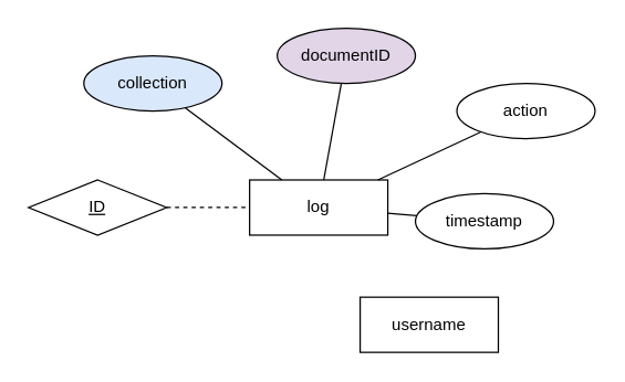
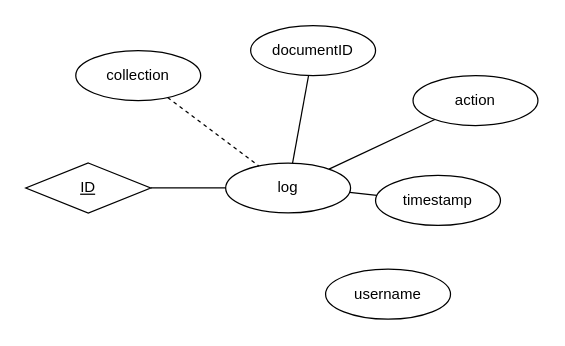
- <mxCell id="5" value="documentID" style="ellipse;whiteSpace=wrap;html=1;align=center;fillColor=#e1d5e7;" vertex="1" parent="1"><mxGeometry x="200" y="20" width="100" height="40" as="geometry" /></mxCell>
+ <mxCell id="5" value="documentID" style="ellipse;whiteSpace=wrap;html=1;align=center;" vertex="1" parent="1"><mxGeometry x="200" y="20" width="100" height="40" as="geometry" /></mxCell>
- <mxCell id="3" value="collection" style="ellipse;whiteSpace=wrap;html=1;align=center;fillColor=#dae8fc;" vertex="1" parent="1"><mxGeometry x="60" y="40" width="100" height="40" as="geometry" /></mxCell>
+ <mxCell id="3" value="collection" style="ellipse;whiteSpace=wrap;html=1;align=center;" vertex="1" parent="1"><mxGeometry x="60" y="40" width="100" height="40" as="geometry" /></mxCell>
- <mxCell id="10" value="" style="endArrow=none;html=1;rounded=0;" edge="1" parent="1" source="3" target="2"><mxGeometry relative="1" as="geometry"><mxPoint x="150" y="150" as="sourcePoint" /><mxPoint x="310" y="150" as="targetPoint" /></mxGeometry></mxCell>
+ <mxCell id="10" value="" style="endArrow=none;html=1;rounded=0;dashed=1;" edge="1" parent="1" source="3" target="2"><mxGeometry relative="1" as="geometry"><mxPoint x="150" y="150" as="sourcePoint" /><mxPoint x="310" y="150" as="targetPoint" /></mxGeometry></mxCell>
- <mxCell id="9" value="" style="endArrow=none;html=1;rounded=0;dashed=1;" edge="1" parent="1" source="4" target="2"><mxGeometry relative="1" as="geometry"><mxPoint x="150" y="150" as="sourcePoint" /><mxPoint x="310" y="150" as="targetPoint" /></mxGeometry></mxCell>
+ <mxCell id="9" value="" style="endArrow=none;html=1;rounded=0;" edge="1" parent="1" source="4" target="2"><mxGeometry relative="1" as="geometry"><mxPoint x="150" y="150" as="sourcePoint" /><mxPoint x="310" y="150" as="targetPoint" /></mxGeometry></mxCell>
- <mxCell id="2" value="log" style="whiteSpace=wrap;html=1;align=center;" vertex="1" parent="1"><mxGeometry x="180" y="130" width="100" height="40" as="geometry" /></mxCell>
+ <mxCell id="2" value="log" style="ellipse;whiteSpace=wrap;html=1;align=center;" vertex="1" parent="1"><mxGeometry x="180" y="130" width="100" height="40" as="geometry" /></mxCell>
- <mxCell id="8" value="username" style="whiteSpace=wrap;html=1;align=center;rounded=0;" vertex="1" parent="1"><mxGeometry x="260" y="215" width="100" height="40" as="geometry" /></mxCell>
+ <mxCell id="8" value="username" style="ellipse;whiteSpace=wrap;html=1;align=center;" vertex="1" parent="1"><mxGeometry x="260" y="215" width="100" height="40" as="geometry" /></mxCell>
